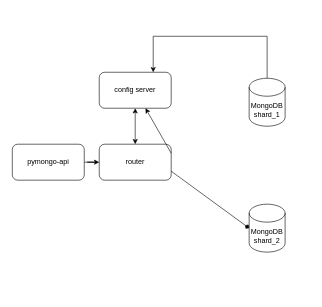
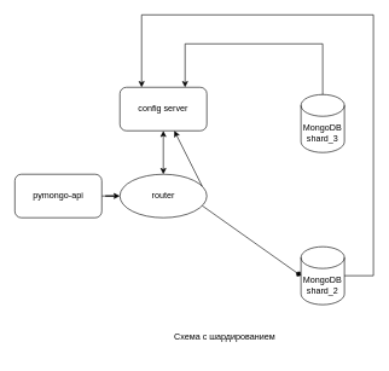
+ <mxCell id="9" value="" style="endArrow=classic;html=1;rounded=0;exitX=1;exitY=0.5;exitDx=0;exitDy=0;exitPerimeter=0;entryX=0.25;entryY=0;entryDx=0;entryDy=0;" edge="1" parent="1" source="5" target="7"><mxGeometry width="50" height="50" relative="1" as="geometry"><mxPoint x="495" y="300" as="sourcePoint" /><mxPoint x="545" y="250" as="targetPoint" /><Array as="points"><mxPoint x="515" y="380" /><mxPoint x="515" y="20" /><mxPoint x="195" y="20" /></Array></mxGeometry></mxCell>
- <mxCell id="2" value="MongoDB&lt;div&gt;shard_1&lt;/div&gt;" style="shape=cylinder3;whiteSpace=wrap;html=1;boundedLbl=1;backgroundOutline=1;size=15;" parent="1" vertex="1"><mxGeometry x="415" y="130" width="60" height="80" as="geometry" /></mxCell>
+ <mxCell id="2" value="MongoDB&lt;div&gt;shard_3&lt;/div&gt;" style="shape=cylinder3;whiteSpace=wrap;html=1;boundedLbl=1;backgroundOutline=1;size=15;" parent="1" vertex="1"><mxGeometry x="415" y="130" width="60" height="80" as="geometry" /></mxCell>
- <mxCell id="6" value="router" style="rounded=1;whiteSpace=wrap;html=1;" vertex="1" parent="1"><mxGeometry x="165" y="240" width="120" height="60" as="geometry" /></mxCell>
+ <mxCell id="6" value="router" style="ellipse;whiteSpace=wrap;html=1;" vertex="1" parent="1"><mxGeometry x="165" y="240" width="120" height="60" as="geometry" /></mxCell>
+ <mxCell id="13" value="Схема с шардированием" style="text;html=1;align=center;verticalAlign=middle;whiteSpace=wrap;rounded=0;" vertex="1" parent="1"><mxGeometry x="135" y="440" width="350" height="50" as="geometry" /></mxCell>
